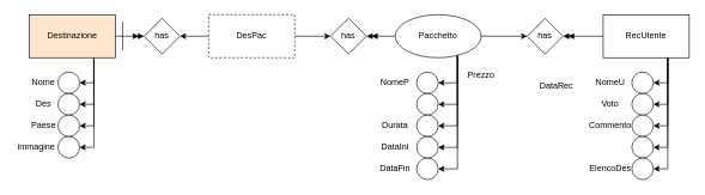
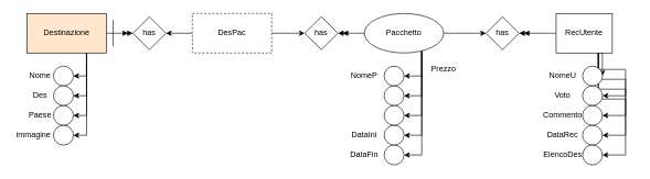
- <mxCell id="24" value="RecUtente" style="rounded=0;whiteSpace=wrap;html=1;" vertex="1" parent="1"><mxGeometry x="840" y="20" width="120" height="60" as="geometry" /></mxCell>
+ <mxCell id="24" value="RecUtente" style="rounded=0;whiteSpace=wrap;html=1;" vertex="1" parent="1"><mxGeometry x="840" y="20" width="85" height="60" as="geometry" /></mxCell>
- <mxCell id="49" value="DataRec" style="text;html=1;align=center;verticalAlign=middle;whiteSpace=wrap;rounded=0;" vertex="1" parent="1"><mxGeometry x="745" y="105" width="60" height="30" as="geometry" /></mxCell>
+ <mxCell id="49" value="DataRec" style="text;html=1;align=center;verticalAlign=middle;whiteSpace=wrap;rounded=0;" vertex="1" parent="1"><mxGeometry x="820" y="190" width="60" height="30" as="geometry" /></mxCell>
- <mxCell id="37" value="Durata" style="text;html=1;align=center;verticalAlign=middle;whiteSpace=wrap;rounded=0;" vertex="1" parent="1"><mxGeometry x="520" y="160" width="60" height="30" as="geometry" /></mxCell>
